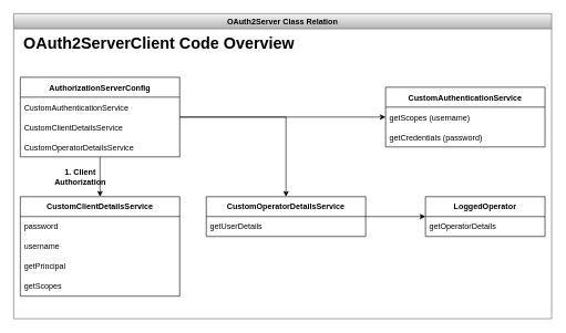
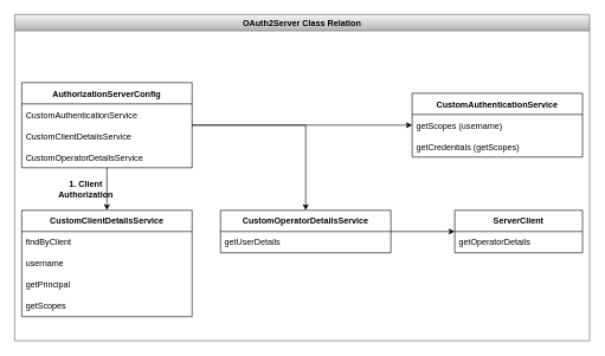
- <mxCell id="24" value="&lt;h1&gt;OAuth2ServerClient Code Overview&lt;br&gt;&lt;/h1&gt;&lt;p&gt;&lt;br&gt;&lt;/p&gt;" style="text;html=1;strokeColor=none;fillColor=none;spacing=5;spacingTop=-20;whiteSpace=wrap;overflow=hidden;rounded=0;" parent="2" vertex="1"><mxGeometry x="10" y="26" width="680" height="70" as="geometry" /></mxCell>
- <mxCell id="19" value="getCredentials (password)" style="text;strokeColor=none;fillColor=none;align=left;verticalAlign=middle;spacingLeft=4;spacingRight=4;overflow=hidden;points=[[0,0.5],[1,0.5]];portConstraint=eastwest;rotatable=0;" parent="17" vertex="1"><mxGeometry y="60" width="240" height="30" as="geometry" /></mxCell>
+ <mxCell id="19" value="getCredentials (getScopes)" style="text;strokeColor=none;fillColor=none;align=left;verticalAlign=middle;spacingLeft=4;spacingRight=4;overflow=hidden;points=[[0,0.5],[1,0.5]];portConstraint=eastwest;rotatable=0;" parent="17" vertex="1"><mxGeometry y="60" width="240" height="30" as="geometry" /></mxCell>
- <mxCell id="21" value="LoggedOperator" style="swimlane;fontStyle=1;childLayout=stackLayout;horizontal=1;startSize=30;horizontalStack=0;resizeParent=1;resizeParentMax=0;resizeLast=0;collapsible=1;marginBottom=0;" parent="2" vertex="1"><mxGeometry x="620" y="276" width="180" height="60" as="geometry" /></mxCell>
+ <mxCell id="21" value="ServerClient" style="swimlane;fontStyle=1;childLayout=stackLayout;horizontal=1;startSize=30;horizontalStack=0;resizeParent=1;resizeParentMax=0;resizeLast=0;collapsible=1;marginBottom=0;" parent="2" vertex="1"><mxGeometry x="620" y="276" width="180" height="60" as="geometry" /></mxCell>
- <mxCell id="11" value="password" style="text;strokeColor=none;fillColor=none;align=left;verticalAlign=middle;spacingLeft=4;spacingRight=4;overflow=hidden;points=[[0,0.5],[1,0.5]];portConstraint=eastwest;rotatable=0;" parent="10" vertex="1"><mxGeometry y="30" width="240" height="30" as="geometry" /></mxCell>
+ <mxCell id="11" value="findByClient" style="text;strokeColor=none;fillColor=none;align=left;verticalAlign=middle;spacingLeft=4;spacingRight=4;overflow=hidden;points=[[0,0.5],[1,0.5]];portConstraint=eastwest;rotatable=0;" parent="10" vertex="1"><mxGeometry y="30" width="240" height="30" as="geometry" /></mxCell>
